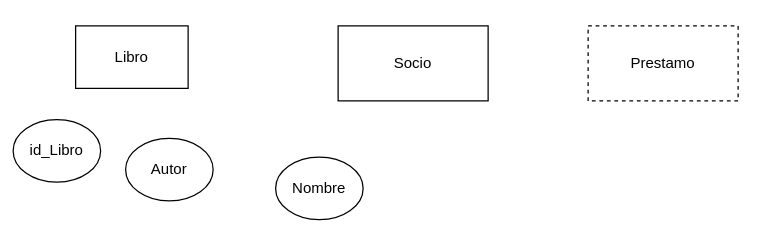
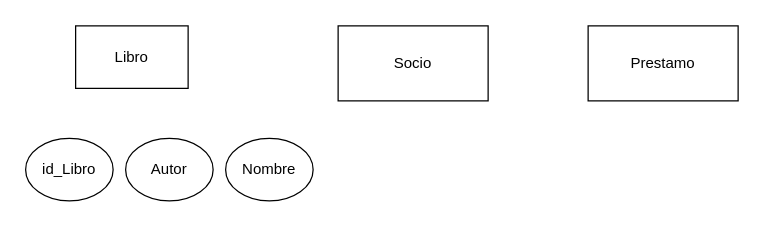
- <mxCell id="4" value="Prestamo" style="rounded=0;whiteSpace=wrap;html=1;dashed=1;" parent="1" vertex="1"><mxGeometry x="470" y="20" width="120" height="60" as="geometry" /></mxCell>
+ <mxCell id="4" value="Prestamo" style="rounded=0;whiteSpace=wrap;html=1;" parent="1" vertex="1"><mxGeometry x="470" y="20" width="120" height="60" as="geometry" /></mxCell>
- <mxCell id="5" value="id_Libro" style="ellipse;whiteSpace=wrap;html=1;" parent="1" vertex="1"><mxGeometry x="10" y="95" width="70" height="50" as="geometry" /></mxCell>
+ <mxCell id="5" value="id_Libro" style="ellipse;whiteSpace=wrap;html=1;" parent="1" vertex="1"><mxGeometry y="110" width="70" height="50" as="geometry" x="20" /></mxCell>
- <mxCell id="7" value="Nombre" style="ellipse;whiteSpace=wrap;html=1;" parent="1" vertex="1"><mxGeometry x="220" y="125" width="70" height="50" as="geometry" /></mxCell>
+ <mxCell id="7" value="Nombre" style="ellipse;whiteSpace=wrap;html=1;" parent="1" vertex="1"><mxGeometry x="180" y="110" width="70" height="50" as="geometry" /></mxCell>
